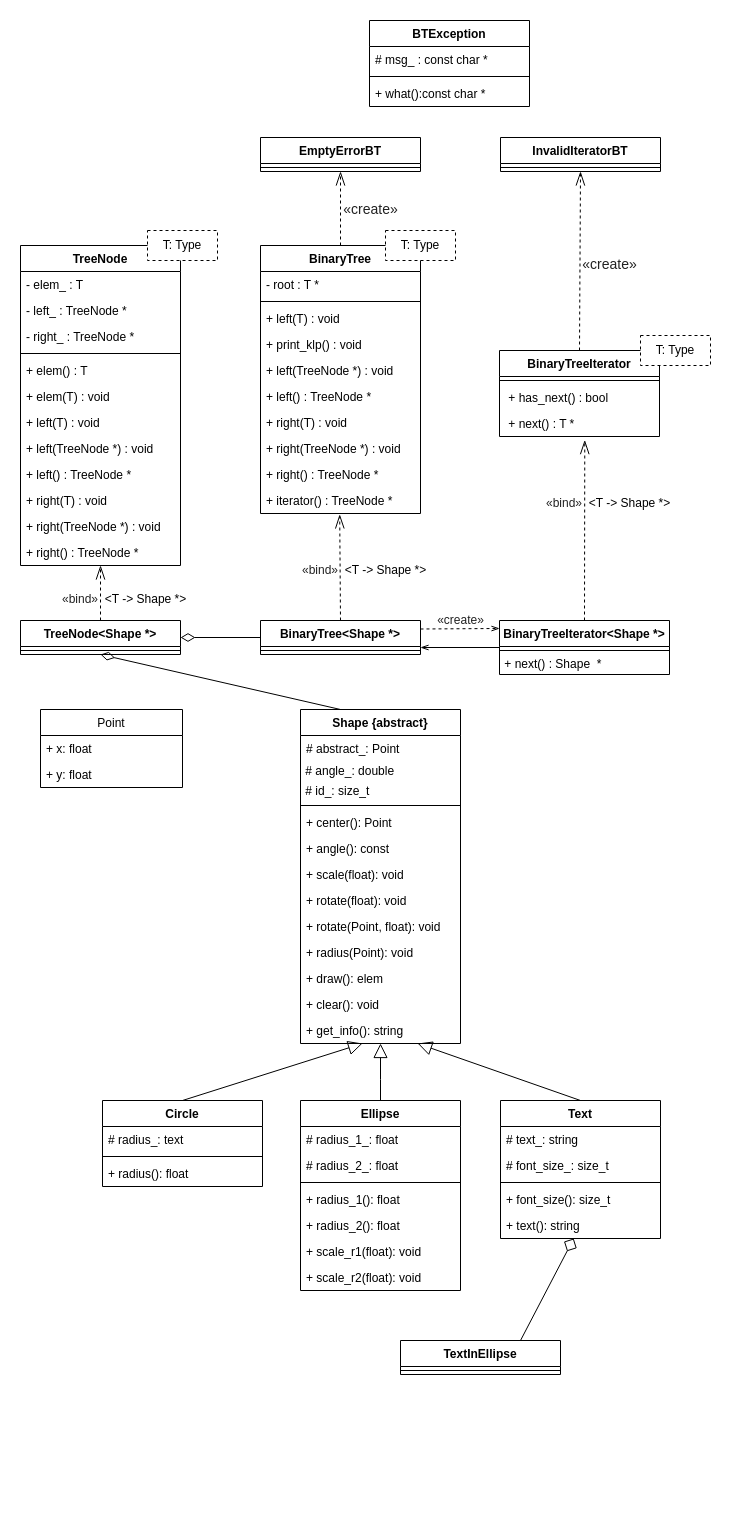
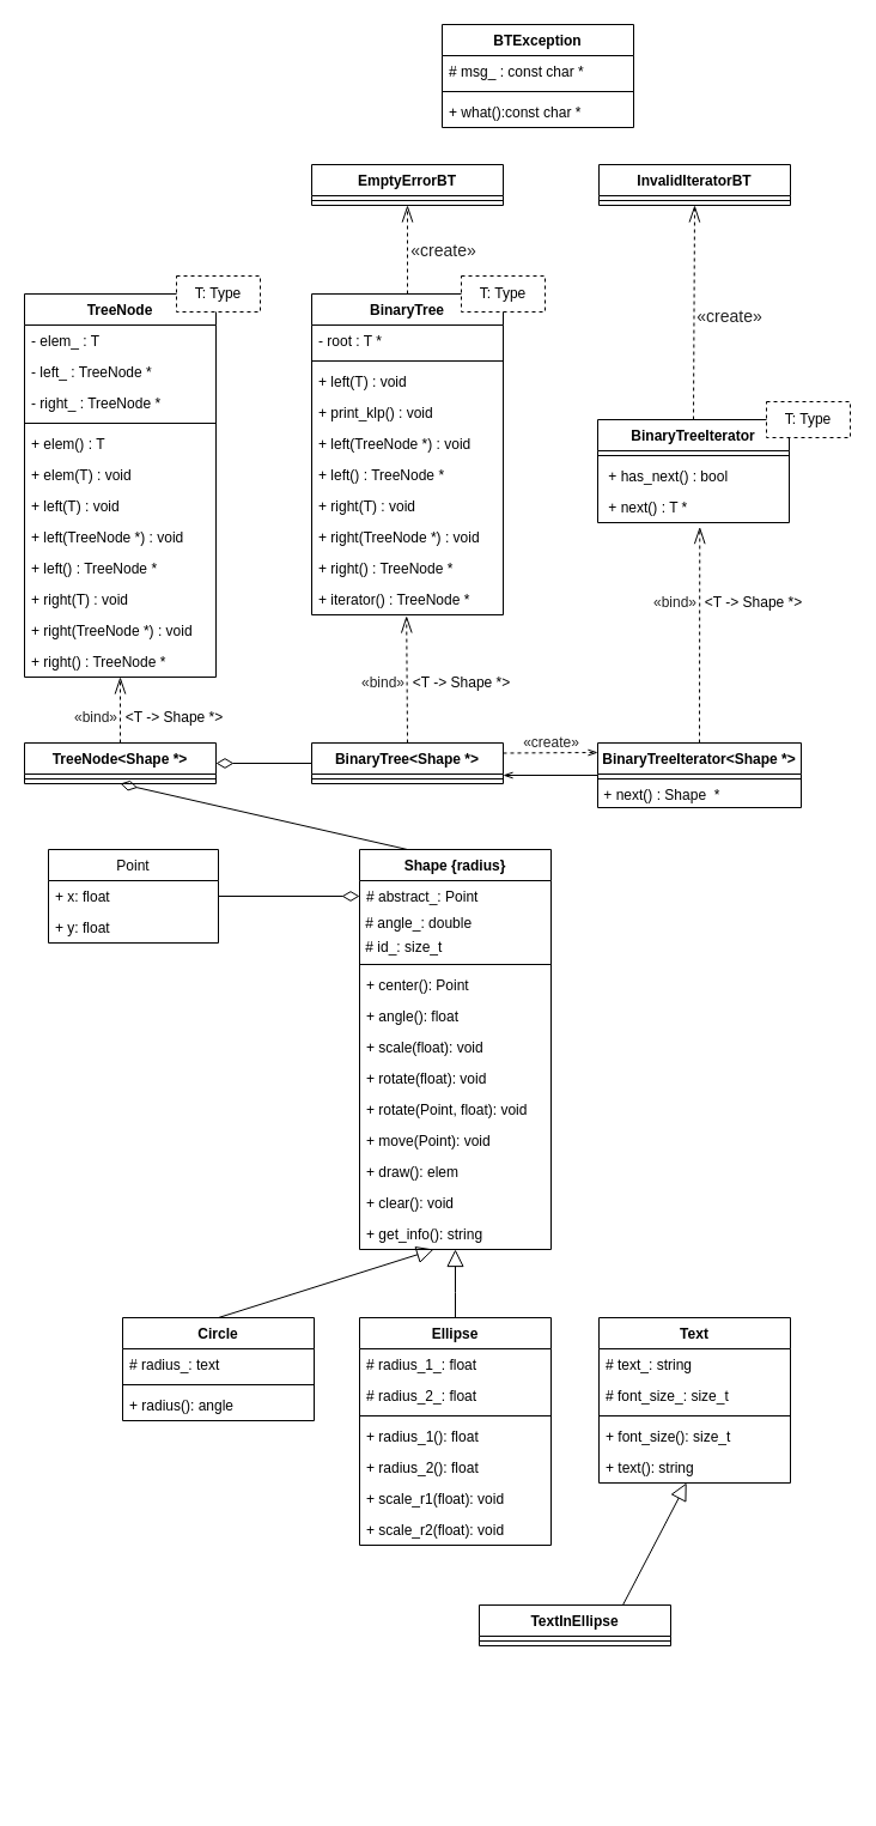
- <mxCell id="3" value="Shape {abstract}" style="swimlane;fontStyle=1;align=center;verticalAlign=top;childLayout=stackLayout;horizontal=1;startSize=26;horizontalStack=0;resizeParent=1;resizeParentMax=0;resizeLast=0;collapsible=1;marginBottom=0;" parent="2" vertex="1"><mxGeometry x="260" width="160" height="334" as="geometry" /></mxCell>
+ <mxCell id="3" value="Shape {radius}" style="swimlane;fontStyle=1;align=center;verticalAlign=top;childLayout=stackLayout;horizontal=1;startSize=26;horizontalStack=0;resizeParent=1;resizeParentMax=0;resizeLast=0;collapsible=1;marginBottom=0;" parent="2" vertex="1"><mxGeometry x="260" width="160" height="334" as="geometry" /></mxCell>
+ <mxCell id="17" style="edgeStyle=orthogonalEdgeStyle;rounded=0;orthogonalLoop=1;jettySize=auto;html=1;entryX=0;entryY=0.5;entryDx=0;entryDy=0;endArrow=diamondThin;endFill=0;endSize=12;" parent="2" source="18" target="4" edge="1"><mxGeometry relative="1" as="geometry" /></mxCell>
- <mxCell id="9" value="+ angle(): const&#10;" style="text;strokeColor=none;fillColor=none;align=left;verticalAlign=top;spacingLeft=4;spacingRight=4;overflow=hidden;rotatable=0;points=[[0,0.5],[1,0.5]];portConstraint=eastwest;" parent="3" vertex="1"><mxGeometry y="126" width="160" height="26" as="geometry" /></mxCell>
+ <mxCell id="9" value="+ angle(): float&#10;" style="text;strokeColor=none;fillColor=none;align=left;verticalAlign=top;spacingLeft=4;spacingRight=4;overflow=hidden;rotatable=0;points=[[0,0.5],[1,0.5]];portConstraint=eastwest;" parent="3" vertex="1"><mxGeometry y="126" width="160" height="26" as="geometry" /></mxCell>
- <mxCell id="13" value="+ radius(Point): void&#10;" style="text;strokeColor=none;fillColor=none;align=left;verticalAlign=top;spacingLeft=4;spacingRight=4;overflow=hidden;rotatable=0;points=[[0,0.5],[1,0.5]];portConstraint=eastwest;" parent="3" vertex="1"><mxGeometry y="230" width="160" height="26" as="geometry" /></mxCell>
+ <mxCell id="13" value="+ move(Point): void&#10;" style="text;strokeColor=none;fillColor=none;align=left;verticalAlign=top;spacingLeft=4;spacingRight=4;overflow=hidden;rotatable=0;points=[[0,0.5],[1,0.5]];portConstraint=eastwest;" parent="3" vertex="1"><mxGeometry y="230" width="160" height="26" as="geometry" /></mxCell>
- <mxCell id="35" style="rounded=0;orthogonalLoop=1;jettySize=auto;html=1;endArrow=block;endFill=0;endSize=12;exitX=0.5;exitY=0;exitDx=0;exitDy=0;" parent="2" source="36" target="16" edge="1"><mxGeometry relative="1" as="geometry"><mxPoint x="380" y="343" as="targetPoint" /></mxGeometry></mxCell>
- <mxCell id="25" value="+ radius(): float" style="text;strokeColor=none;fillColor=none;align=left;verticalAlign=top;spacingLeft=4;spacingRight=4;overflow=hidden;rotatable=0;points=[[0,0.5],[1,0.5]];portConstraint=eastwest;" parent="22" vertex="1"><mxGeometry y="60" width="160" height="26" as="geometry" /></mxCell>
+ <mxCell id="25" value="+ radius(): angle" style="text;strokeColor=none;fillColor=none;align=left;verticalAlign=top;spacingLeft=4;spacingRight=4;overflow=hidden;rotatable=0;points=[[0,0.5],[1,0.5]];portConstraint=eastwest;" parent="22" vertex="1"><mxGeometry y="60" width="160" height="26" as="geometry" /></mxCell>
- <mxCell id="42" style="edgeStyle=none;rounded=0;jumpSize=6;orthogonalLoop=1;jettySize=auto;html=1;exitX=0.75;exitY=0;exitDx=0;exitDy=0;startSize=8;endArrow=diamond;endFill=0;endSize=12;strokeWidth=1;" parent="2" source="43" target="41" edge="1"><mxGeometry relative="1" as="geometry" /></mxCell>
+ <mxCell id="42" style="edgeStyle=none;rounded=0;jumpSize=6;orthogonalLoop=1;jettySize=auto;html=1;exitX=0.75;exitY=0;exitDx=0;exitDy=0;startSize=8;endArrow=block;endFill=0;endSize=12;strokeWidth=1;" parent="2" source="43" target="41" edge="1"><mxGeometry relative="1" as="geometry" /></mxCell>
